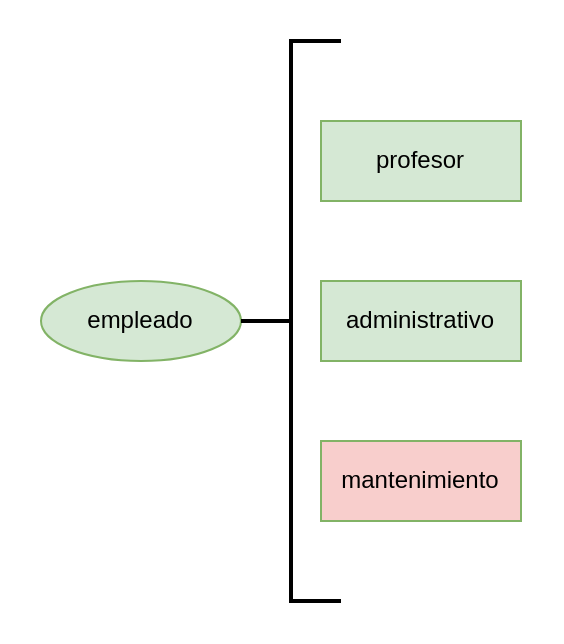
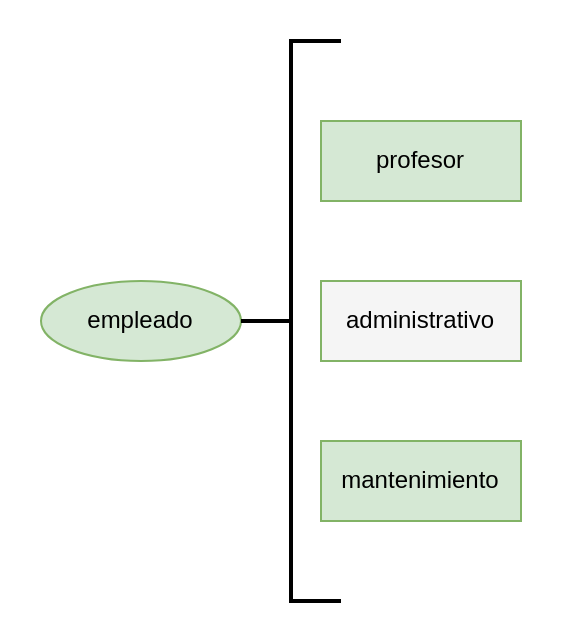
- <mxCell id="4" value="administrativo" style="whiteSpace=wrap;html=1;align=center;fillColor=#d5e8d4;strokeColor=#82b366;" vertex="1" parent="1"><mxGeometry x="160" y="140" width="100" height="40" as="geometry" /></mxCell>
+ <mxCell id="4" value="administrativo" style="whiteSpace=wrap;html=1;align=center;fillColor=#f5f5f5;strokeColor=#82b366;" vertex="1" parent="1"><mxGeometry x="160" y="140" width="100" height="40" as="geometry" /></mxCell>
- <mxCell id="6" value="mantenimiento" style="whiteSpace=wrap;html=1;align=center;fillColor=#f8cecc;strokeColor=#82b366;" vertex="1" parent="1"><mxGeometry x="160" y="220" width="100" height="40" as="geometry" /></mxCell>
+ <mxCell id="6" value="mantenimiento" style="whiteSpace=wrap;html=1;align=center;fillColor=#d5e8d4;strokeColor=#82b366;" vertex="1" parent="1"><mxGeometry x="160" y="220" width="100" height="40" as="geometry" /></mxCell>
